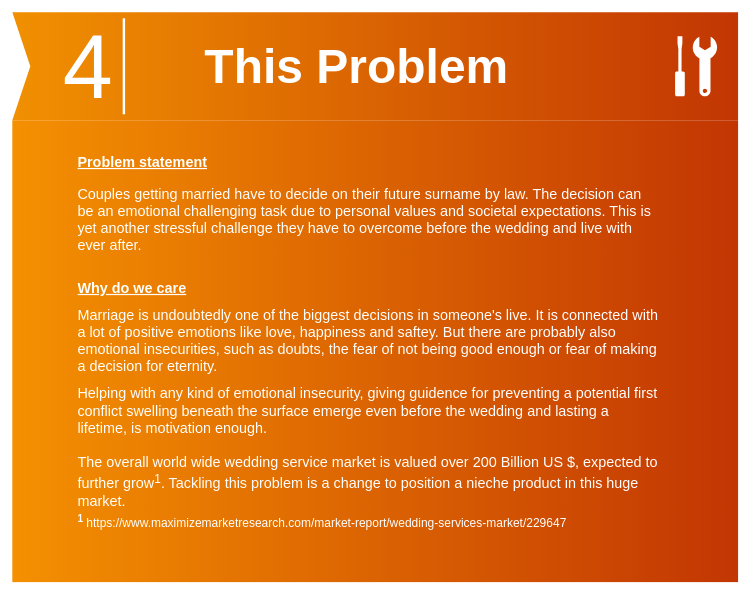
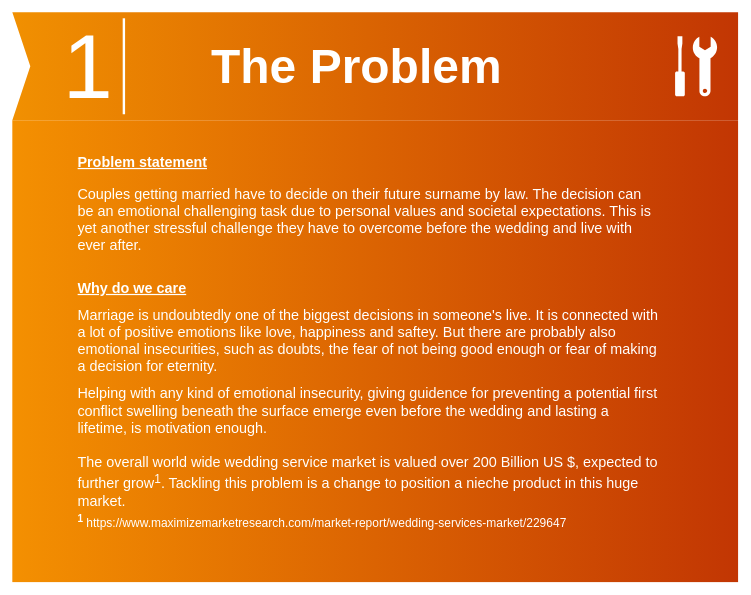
- <mxCell id="3" value="4" style="text;html=1;strokeColor=none;fillColor=none;align=right;verticalAlign=middle;whiteSpace=wrap;rounded=0;shadow=0;dashed=0;fontFamily=Helvetica;fontSize=150;fontColor=#FFFFFF;" vertex="1" parent="1"><mxGeometry x="50" y="20" width="140" height="180" as="geometry" /></mxCell>
+ <mxCell id="3" value="1" style="text;html=1;strokeColor=none;fillColor=none;align=right;verticalAlign=middle;whiteSpace=wrap;rounded=0;shadow=0;dashed=0;fontFamily=Helvetica;fontSize=150;fontColor=#FFFFFF;" vertex="1" parent="1"><mxGeometry x="50" y="20" width="140" height="180" as="geometry" /></mxCell>
- <mxCell id="8" value="&lt;font size=&quot;1&quot; style=&quot;&quot;&gt;&lt;b style=&quot;font-size: 80px;&quot;&gt;This Problem&lt;/b&gt;&lt;/font&gt;" style="text;html=1;align=center;verticalAlign=middle;whiteSpace=wrap;rounded=0;fontColor=#ffffff;" vertex="1" parent="1"><mxGeometry x="259" y="60" width="670" height="100" as="geometry" /></mxCell>
+ <mxCell id="8" value="&lt;font size=&quot;1&quot; style=&quot;&quot;&gt;&lt;b style=&quot;font-size: 80px;&quot;&gt;The Problem&lt;/b&gt;&lt;/font&gt;" style="text;html=1;align=center;verticalAlign=middle;whiteSpace=wrap;rounded=0;fontColor=#ffffff;" vertex="1" parent="1"><mxGeometry x="259" y="60" width="670" height="100" as="geometry" /></mxCell>
